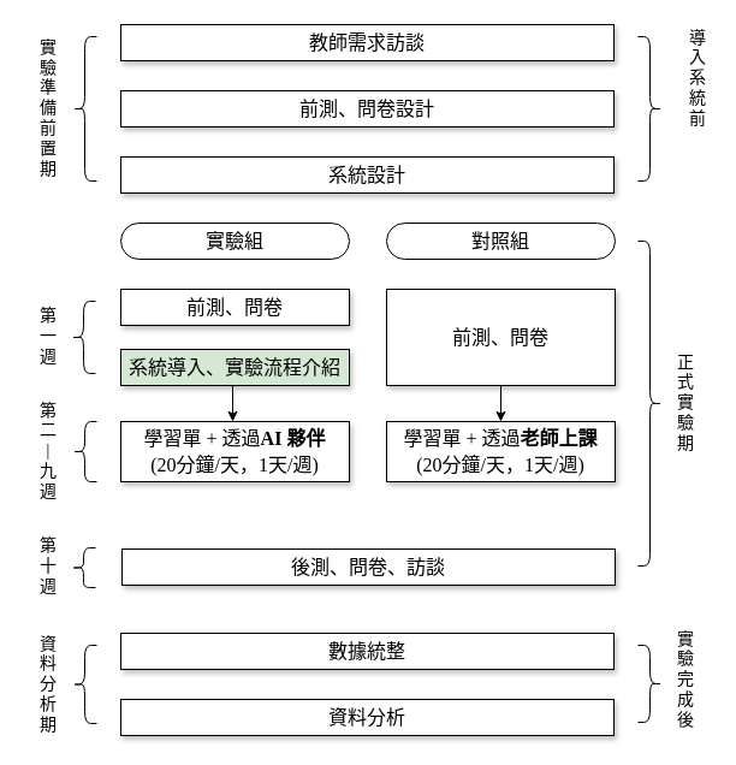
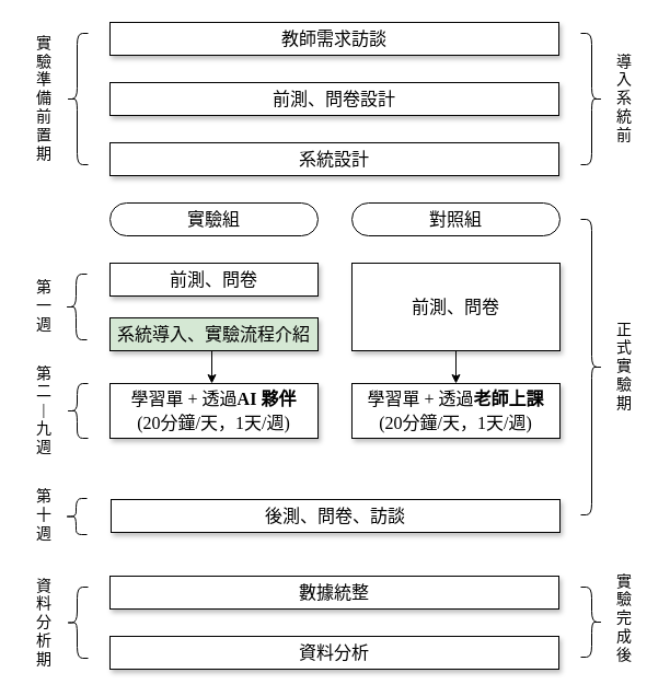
- <mxCell id="31" value="&lt;font face=&quot;標楷體&quot;&gt;&lt;span style=&quot;font-size: 14px;&quot;&gt;導&lt;/span&gt;&lt;/font&gt;&lt;div&gt;&lt;font face=&quot;標楷體&quot;&gt;&lt;span style=&quot;font-size: 14px;&quot;&gt;入&lt;/span&gt;&lt;/font&gt;&lt;/div&gt;&lt;div&gt;&lt;font face=&quot;標楷體&quot;&gt;&lt;span style=&quot;font-size: 14px;&quot;&gt;系&lt;/span&gt;&lt;/font&gt;&lt;/div&gt;&lt;div&gt;&lt;font face=&quot;標楷體&quot;&gt;&lt;span style=&quot;font-size: 14px;&quot;&gt;統&lt;/span&gt;&lt;/font&gt;&lt;/div&gt;&lt;div&gt;&lt;font face=&quot;標楷體&quot;&gt;&lt;span style=&quot;font-size: 14px;&quot;&gt;前&lt;/span&gt;&lt;/font&gt;&lt;/div&gt;" style="text;html=1;align=center;verticalAlign=middle;whiteSpace=wrap;rounded=0;fontFamily=Comic Sans MS;" parent="1" vertex="1"><mxGeometry x="560" y="20" width="40" height="90" as="geometry" /></mxCell>
+ <mxCell id="31" value="&lt;font face=&quot;標楷體&quot;&gt;&lt;span style=&quot;font-size: 14px;&quot;&gt;導&lt;/span&gt;&lt;/font&gt;&lt;div&gt;&lt;font face=&quot;標楷體&quot;&gt;&lt;span style=&quot;font-size: 14px;&quot;&gt;入&lt;/span&gt;&lt;/font&gt;&lt;/div&gt;&lt;div&gt;&lt;font face=&quot;標楷體&quot;&gt;&lt;span style=&quot;font-size: 14px;&quot;&gt;系&lt;/span&gt;&lt;/font&gt;&lt;/div&gt;&lt;div&gt;&lt;font face=&quot;標楷體&quot;&gt;&lt;span style=&quot;font-size: 14px;&quot;&gt;統&lt;/span&gt;&lt;/font&gt;&lt;/div&gt;&lt;div&gt;&lt;font face=&quot;標楷體&quot;&gt;&lt;span style=&quot;font-size: 14px;&quot;&gt;前&lt;/span&gt;&lt;/font&gt;&lt;/div&gt;" style="text;html=1;align=center;verticalAlign=middle;whiteSpace=wrap;rounded=0;fontFamily=Comic Sans MS;" parent="1" vertex="1"><mxGeometry x="550" y="45" width="40" height="90" as="geometry" /></mxCell>
